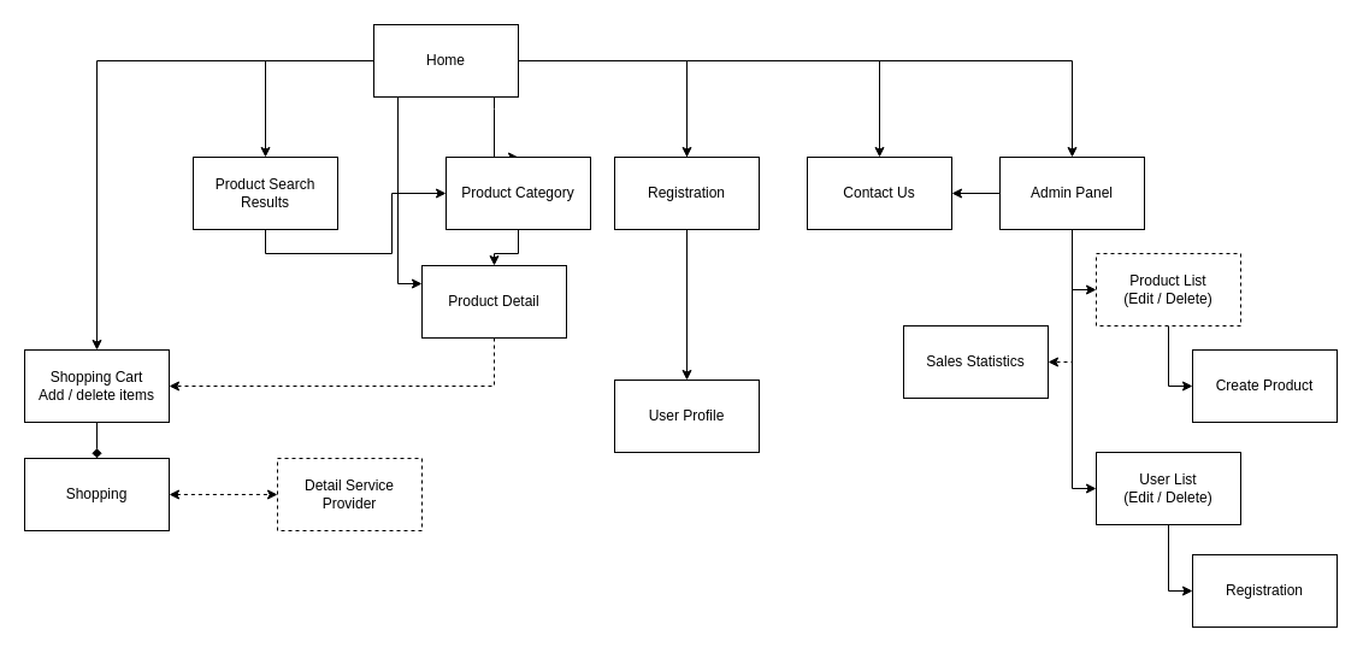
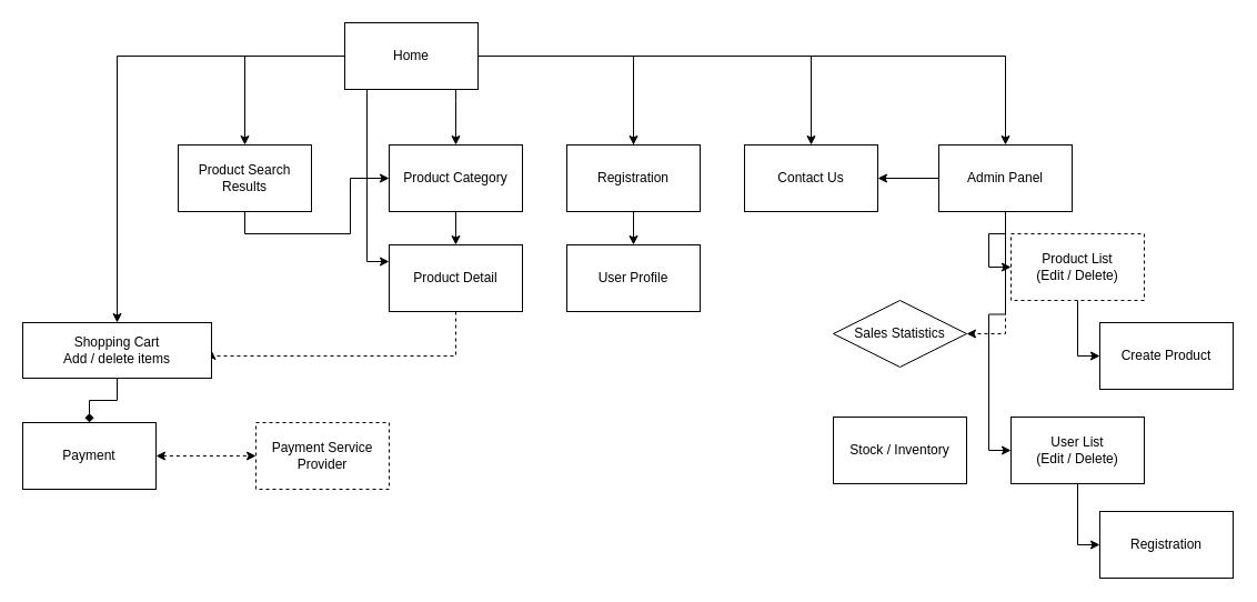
- <mxCell id="14" value="Product Category" style="rounded=0;whiteSpace=wrap;html=1;" parent="1" vertex="1"><mxGeometry x="370" y="130" width="120" height="60" as="geometry" /></mxCell>
+ <mxCell id="14" value="Product Category" style="rounded=0;whiteSpace=wrap;html=1;" parent="1" vertex="1"><mxGeometry x="350" y="130" width="120" height="60" as="geometry" /></mxCell>
- <mxCell id="22" value="Admin Panel" style="rounded=0;whiteSpace=wrap;html=1;" parent="1" vertex="1"><mxGeometry x="830" y="130" width="120" height="60" as="geometry" /></mxCell>
+ <mxCell id="22" value="Admin Panel" style="rounded=0;whiteSpace=wrap;html=1;" parent="1" vertex="1"><mxGeometry x="845" y="130" width="120" height="60" as="geometry" /></mxCell>
- <mxCell id="36" value="Sales Statistics" style="rounded=0;whiteSpace=wrap;html=1;" vertex="1" parent="1"><mxGeometry x="750" y="270" width="120" height="60" as="geometry" /></mxCell>
+ <mxCell id="36" value="Sales Statistics" style="rhombus;whiteSpace=wrap;html=1;" vertex="1" parent="1"><mxGeometry x="750" y="270" width="120" height="60" as="geometry" /></mxCell>
- <mxCell id="25" value="Shopping Cart&lt;br&gt;Add / delete items" style="rounded=0;whiteSpace=wrap;html=1;" parent="1" vertex="1"><mxGeometry x="20" y="290" width="120" height="60" as="geometry" /></mxCell>
+ <mxCell id="25" value="Shopping Cart&lt;br&gt;Add / delete items" style="rounded=0;whiteSpace=wrap;html=1;" parent="1" vertex="1"><mxGeometry x="20" y="290" width="170" height="50" as="geometry" /></mxCell>
- <mxCell id="17" value="User Profile" style="rounded=0;whiteSpace=wrap;html=1;" parent="1" vertex="1"><mxGeometry x="510" y="315" width="120" height="60" as="geometry" /></mxCell>
+ <mxCell id="17" value="User Profile" style="rounded=0;whiteSpace=wrap;html=1;" parent="1" vertex="1"><mxGeometry x="510" y="220" width="120" height="60" as="geometry" /></mxCell>
+ <mxCell id="37" value="Stock / Inventory" style="rounded=0;whiteSpace=wrap;html=1;" vertex="1" parent="1"><mxGeometry x="750" y="375" width="120" height="60" as="geometry" /></mxCell>
- <mxCell id="27" value="Shopping" style="rounded=0;whiteSpace=wrap;html=1;" parent="1" vertex="1"><mxGeometry x="20" y="380" width="120" height="60" as="geometry" /></mxCell>
+ <mxCell id="27" value="Payment" style="rounded=0;whiteSpace=wrap;html=1;" parent="1" vertex="1"><mxGeometry x="20" y="380" width="120" height="60" as="geometry" /></mxCell>
- <mxCell id="33" value="Detail Service Provider" style="rounded=0;whiteSpace=wrap;html=1;dashed=1;" parent="1" vertex="1"><mxGeometry x="230" y="380" width="120" height="60" as="geometry" /></mxCell>
+ <mxCell id="33" value="Payment Service Provider" style="rounded=0;whiteSpace=wrap;html=1;dashed=1;" parent="1" vertex="1"><mxGeometry x="230" y="380" width="120" height="60" as="geometry" /></mxCell>
